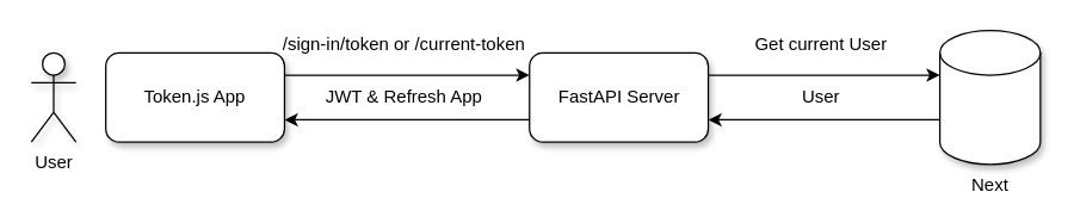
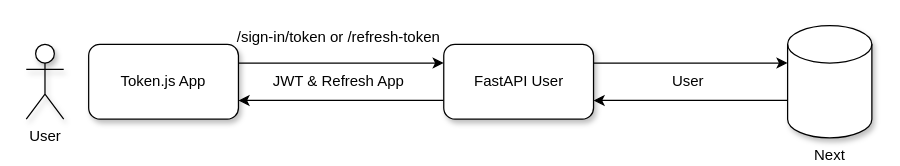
- <mxCell id="10" value="/sign-in/token or /current-token" style="text;html=1;align=center;verticalAlign=middle;resizable=0;points=[];autosize=1;strokeColor=none;fillColor=none;fontSize=12;" parent="1" vertex="1"><mxGeometry x="180" y="20" width="180" height="20" as="geometry" /></mxCell>
+ <mxCell id="10" value="/sign-in/token or /refresh-token" style="text;html=1;align=center;verticalAlign=middle;resizable=0;points=[];autosize=1;strokeColor=none;fillColor=none;fontSize=12;" parent="1" vertex="1"><mxGeometry x="180" y="20" width="180" height="20" as="geometry" /></mxCell>
- <mxCell id="12" value="Get current User" style="text;html=1;align=center;verticalAlign=middle;resizable=0;points=[];autosize=1;strokeColor=none;fillColor=none;fontSize=12;" parent="1" vertex="1"><mxGeometry x="500" y="20" width="100" height="20" as="geometry" /></mxCell>
- <mxCell id="6" value="FastAPI Server" style="whiteSpace=wrap;html=1;rounded=1;shadow=1;glass=0;sketch=0;gradientColor=none;" parent="1" vertex="1"><mxGeometry x="354.5" y="35" width="120" height="60" as="geometry" /></mxCell>
+ <mxCell id="6" value="FastAPI User" style="whiteSpace=wrap;html=1;rounded=1;shadow=1;glass=0;sketch=0;gradientColor=none;" parent="1" vertex="1"><mxGeometry x="354.5" y="35" width="120" height="60" as="geometry" /></mxCell>
